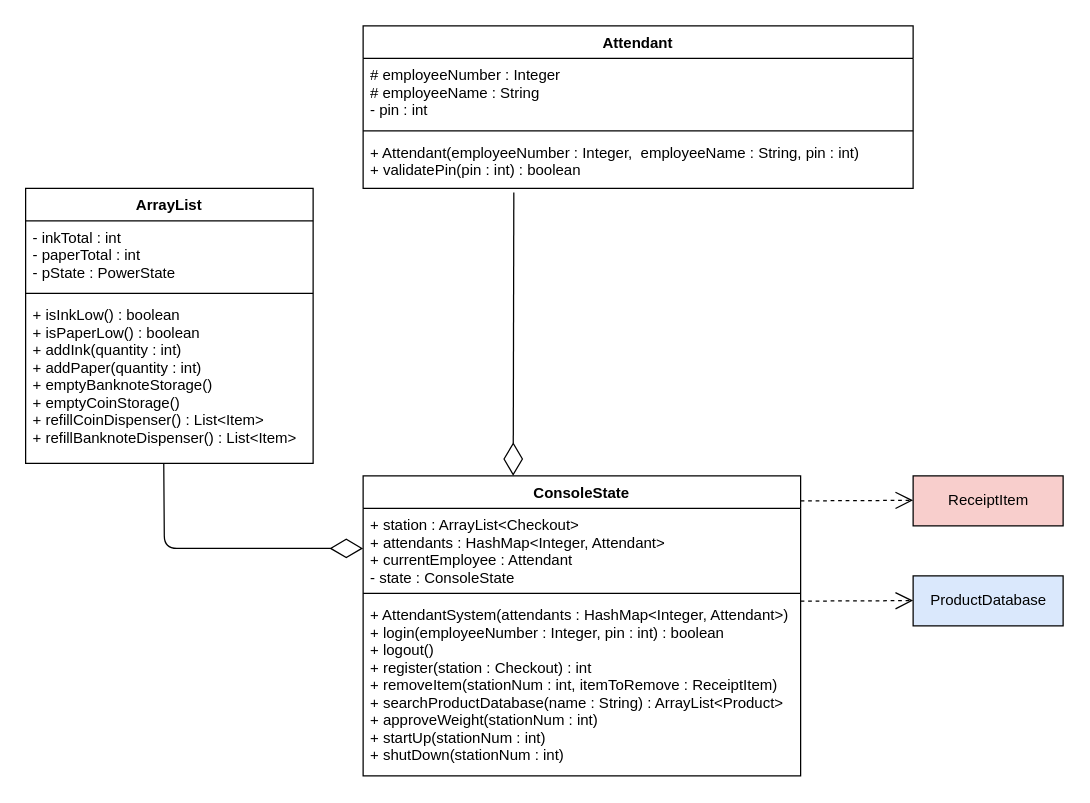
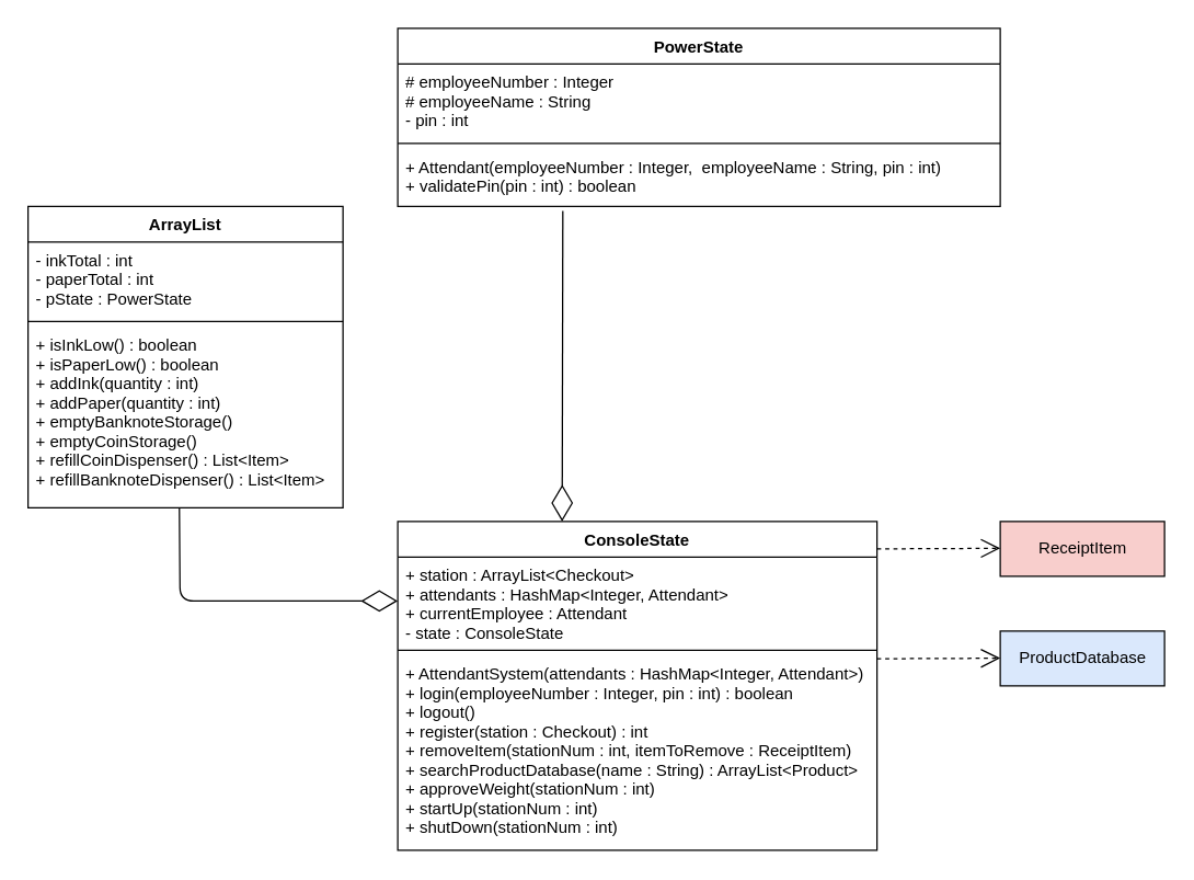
- <mxCell id="10" value="Attendant" style="swimlane;fontStyle=1;align=center;verticalAlign=top;childLayout=stackLayout;horizontal=1;startSize=26;horizontalStack=0;resizeParent=1;resizeParentMax=0;resizeLast=0;collapsible=1;marginBottom=0;" vertex="1" parent="1"><mxGeometry x="290" y="20" width="440" height="130" as="geometry" /></mxCell>
+ <mxCell id="10" value="PowerState" style="swimlane;fontStyle=1;align=center;verticalAlign=top;childLayout=stackLayout;horizontal=1;startSize=26;horizontalStack=0;resizeParent=1;resizeParentMax=0;resizeLast=0;collapsible=1;marginBottom=0;" vertex="1" parent="1"><mxGeometry x="290" y="20" width="440" height="130" as="geometry" /></mxCell>
